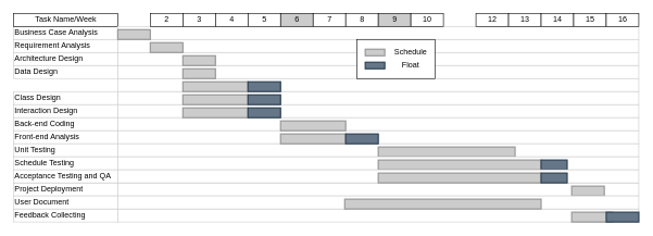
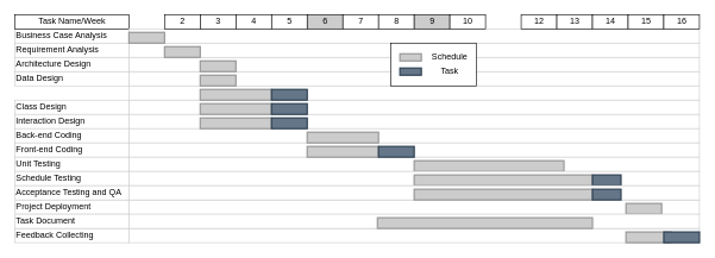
- <mxCell id="53" value="Float" style="text;html=1;strokeColor=none;fillColor=none;align=center;verticalAlign=middle;whiteSpace=wrap;rounded=0;" vertex="1" parent="1"><mxGeometry x="610" y="90" width="40" height="20" as="geometry" /></mxCell>
+ <mxCell id="53" value="Task" style="text;html=1;strokeColor=none;fillColor=none;align=center;verticalAlign=middle;whiteSpace=wrap;rounded=0;" vertex="1" parent="1"><mxGeometry x="610" y="90" width="40" height="20" as="geometry" /></mxCell>
- <mxCell id="30" value="Front-end Analysis" style="align=left;strokeColor=#CCCCCC;html=1;" vertex="1" parent="1"><mxGeometry x="20" y="200" width="160" height="20" as="geometry" /></mxCell>
+ <mxCell id="30" value="Front-end Coding" style="align=left;strokeColor=#CCCCCC;html=1;" vertex="1" parent="1"><mxGeometry x="20" y="200" width="160" height="20" as="geometry" /></mxCell>
- <mxCell id="34" value="Project Deployment" style="align=left;strokeColor=#CCCCCC;html=1;" vertex="1" parent="1"><mxGeometry x="20" y="280" width="160" height="20" as="geometry" /></mxCell>
+ <mxCell id="34" value="Project Deployment" style="align=left;strokeColor=#CCCCCC;html=1;rounded=1;" vertex="1" parent="1"><mxGeometry x="20" y="280" width="160" height="20" as="geometry" /></mxCell>
- <mxCell id="70" value="User Document" style="align=left;strokeColor=#CCCCCC;html=1;" vertex="1" parent="1"><mxGeometry x="20" y="300" width="160" height="20" as="geometry" /></mxCell>
+ <mxCell id="70" value="Task Document" style="align=left;strokeColor=#CCCCCC;html=1;" vertex="1" parent="1"><mxGeometry x="20" y="300" width="160" height="20" as="geometry" /></mxCell>
